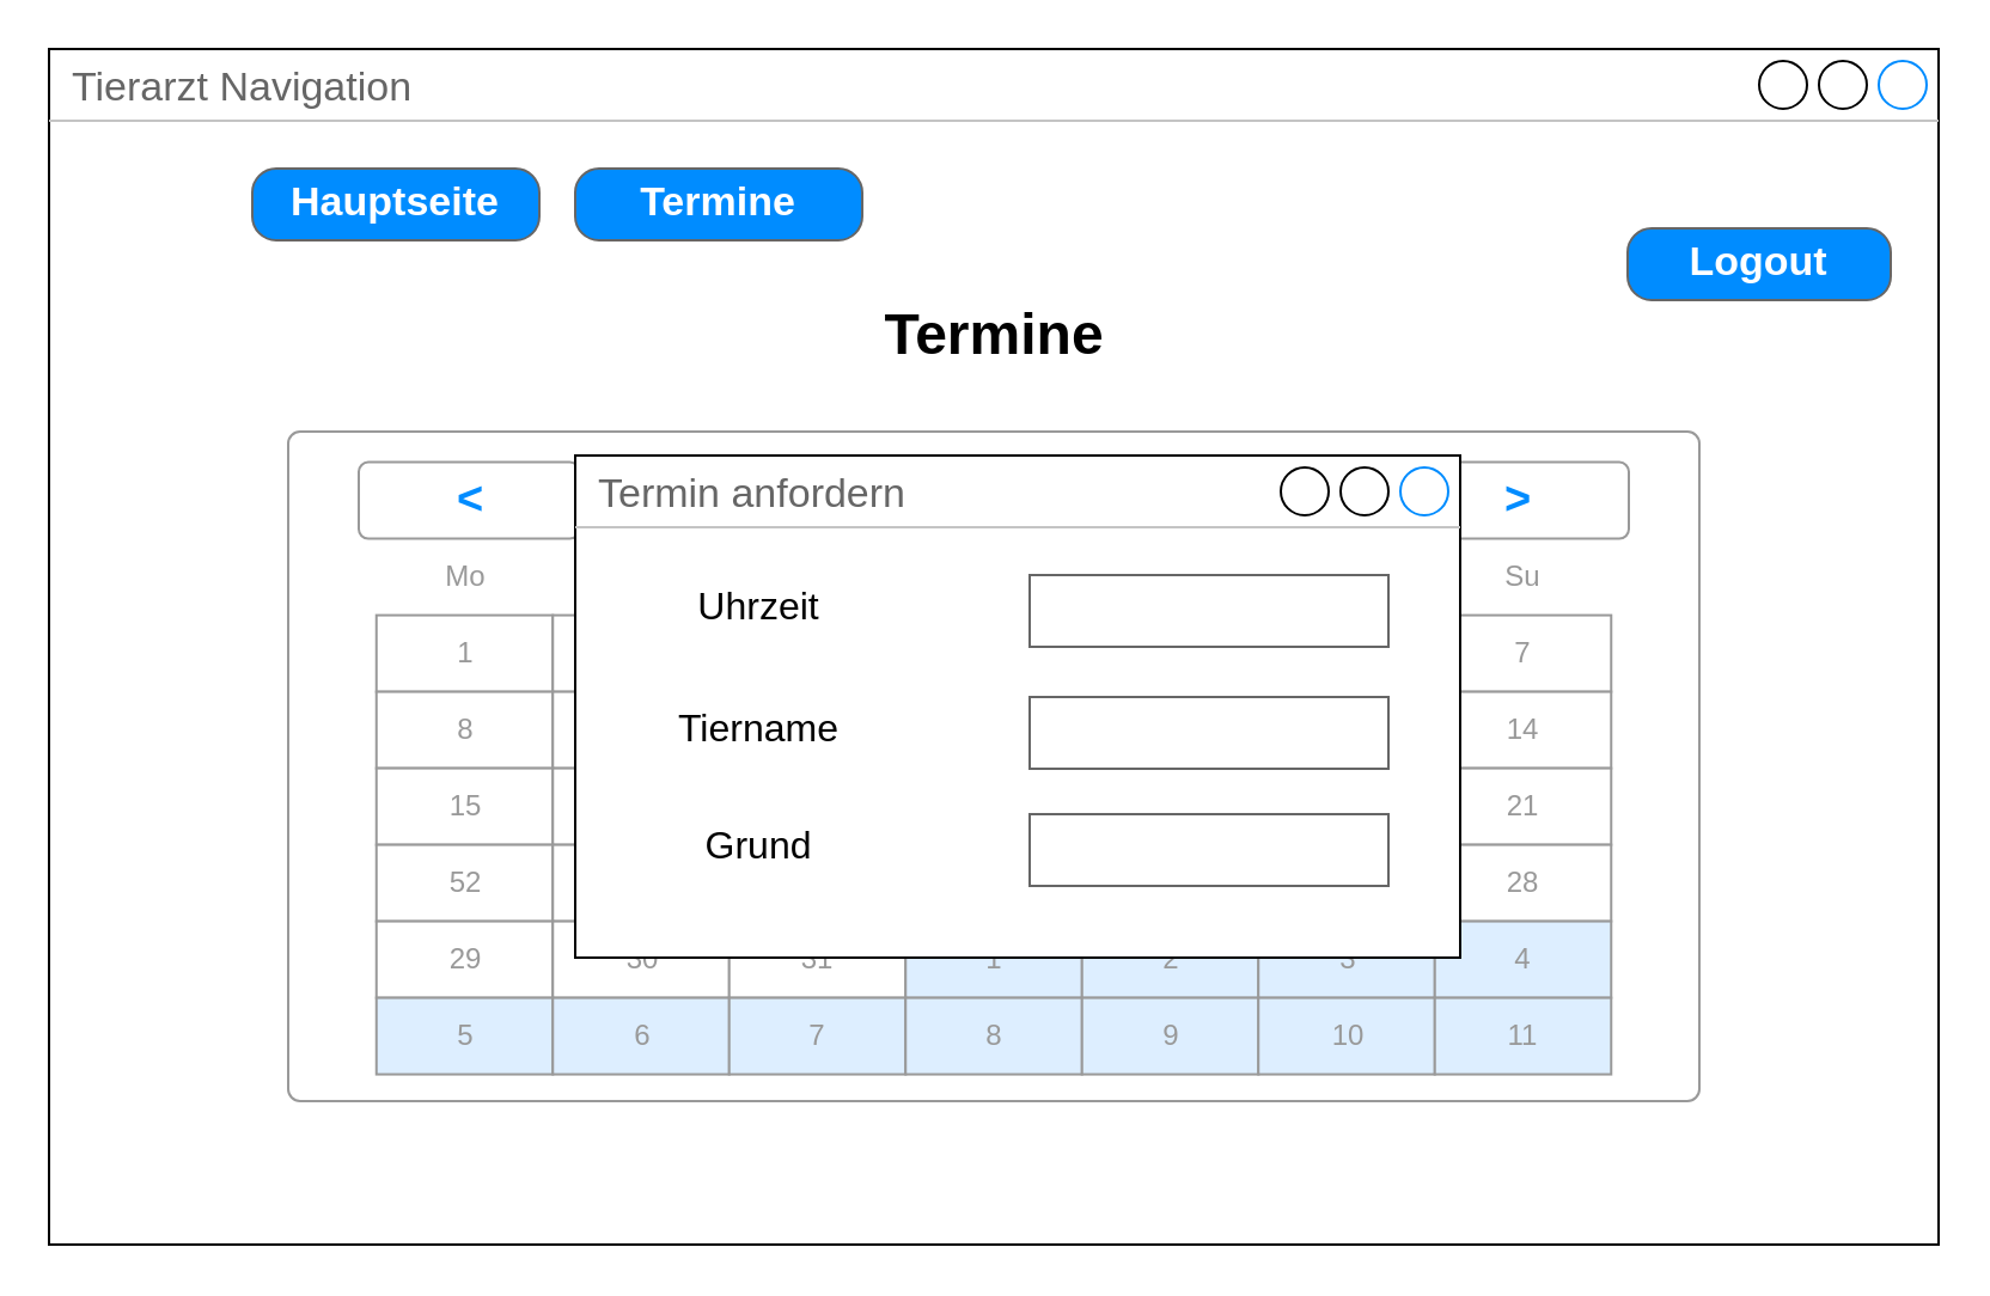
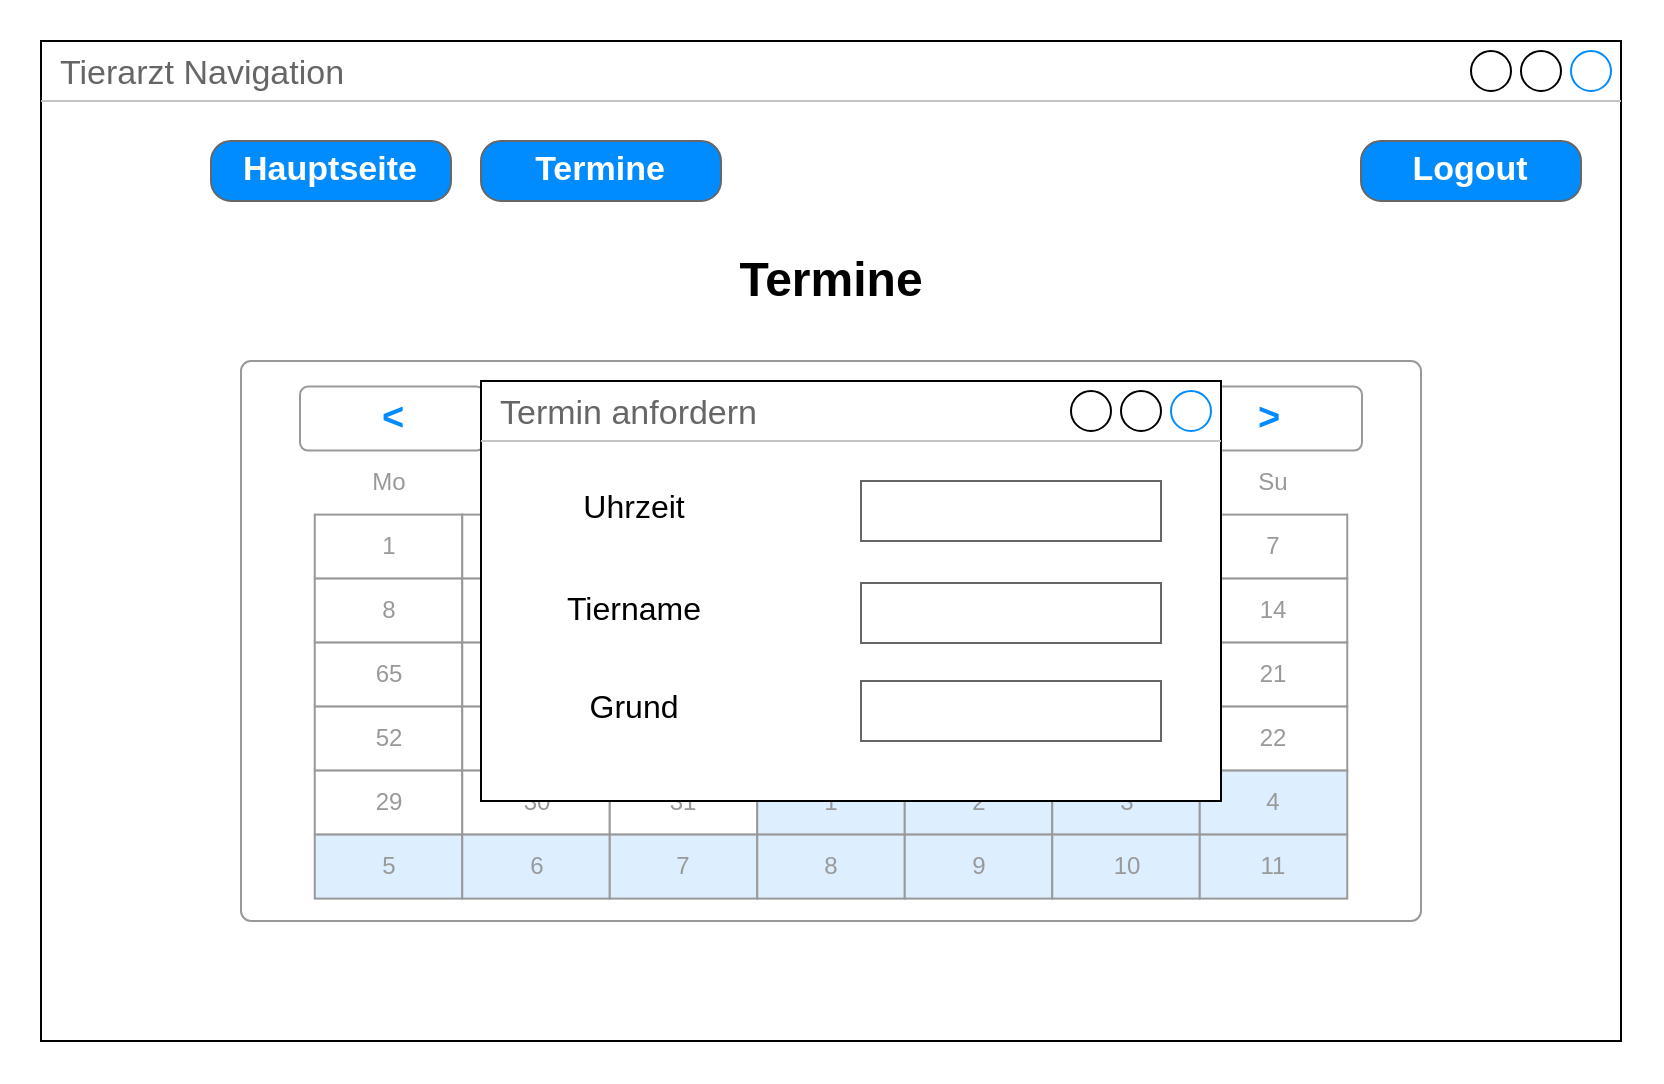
- <mxCell id="3" value="Logout" style="strokeWidth=1;shadow=0;dashed=0;align=center;html=1;shape=mxgraph.mockup.buttons.button;strokeColor=#666666;fontColor=#ffffff;mainText=;buttonStyle=round;fontSize=17;fontStyle=1;fillColor=#008cff;whiteSpace=wrap;" vertex="1" parent="1"><mxGeometry x="680" y="95" width="110" height="30" as="geometry" /></mxCell>
+ <mxCell id="3" value="Logout" style="strokeWidth=1;shadow=0;dashed=0;align=center;html=1;shape=mxgraph.mockup.buttons.button;strokeColor=#666666;fontColor=#ffffff;mainText=;buttonStyle=round;fontSize=17;fontStyle=1;fillColor=#008cff;whiteSpace=wrap;" vertex="1" parent="1"><mxGeometry x="680" y="70" width="110" height="30" as="geometry" /></mxCell>
- <mxCell id="32" value="15" style="strokeWidth=1;shadow=0;dashed=0;align=center;html=1;shape=mxgraph.mockup.forms.rrect;rSize=0;strokeColor=#999999;fontColor=#999999;" vertex="1" parent="7"><mxGeometry x="36.875" y="140.8" width="73.75" height="32" as="geometry" /></mxCell>
+ <mxCell id="32" value="65" style="strokeWidth=1;shadow=0;dashed=0;align=center;html=1;shape=mxgraph.mockup.forms.rrect;rSize=0;strokeColor=#999999;fontColor=#999999;" vertex="1" parent="7"><mxGeometry x="36.875" y="140.8" width="73.75" height="32" as="geometry" /></mxCell>
- <mxCell id="44" value="28" style="strokeWidth=1;shadow=0;dashed=0;align=center;html=1;shape=mxgraph.mockup.forms.rrect;rSize=0;strokeColor=#999999;fontColor=#999999;" vertex="1" parent="7"><mxGeometry x="479.375" y="172.8" width="73.75" height="32" as="geometry" /></mxCell>
+ <mxCell id="44" value="22" style="strokeWidth=1;shadow=0;dashed=0;align=center;html=1;shape=mxgraph.mockup.forms.rrect;rSize=0;strokeColor=#999999;fontColor=#999999;" vertex="1" parent="7"><mxGeometry x="479.375" y="172.8" width="73.75" height="32" as="geometry" /></mxCell>
